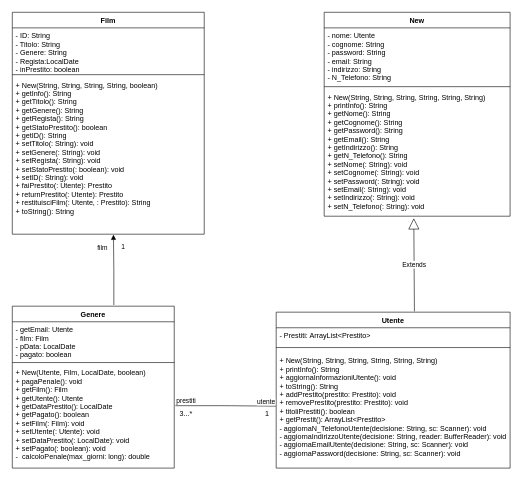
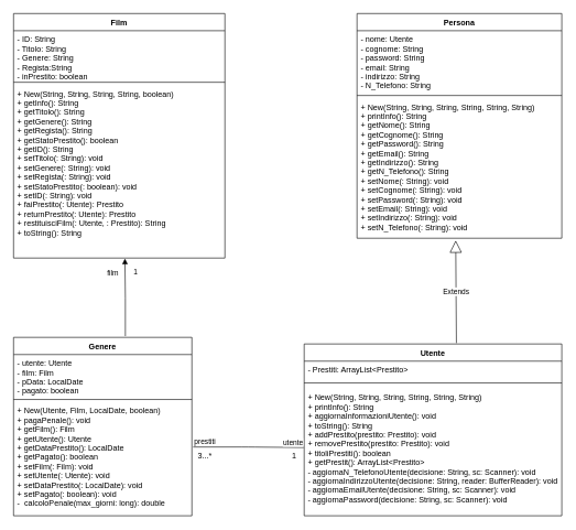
- <mxCell id="6" value="New" style="swimlane;fontStyle=1;align=center;verticalAlign=top;childLayout=stackLayout;horizontal=1;startSize=26;horizontalStack=0;resizeParent=1;resizeParentMax=0;resizeLast=0;collapsible=1;marginBottom=0;" parent="1" vertex="1"><mxGeometry x="540" y="20" width="310" height="340" as="geometry" /></mxCell>
+ <mxCell id="6" value="Persona" style="swimlane;fontStyle=1;align=center;verticalAlign=top;childLayout=stackLayout;horizontal=1;startSize=26;horizontalStack=0;resizeParent=1;resizeParentMax=0;resizeLast=0;collapsible=1;marginBottom=0;" parent="1" vertex="1"><mxGeometry x="540" y="20" width="310" height="340" as="geometry" /></mxCell>
- <mxCell id="3" value="- ID: String&#10;- Titolo: String&#10;- Genere: String&#10;- Regista:LocalDate&#10;- inPrestito: boolean" style="text;strokeColor=none;fillColor=none;align=left;verticalAlign=top;spacingLeft=4;spacingRight=4;overflow=hidden;rotatable=0;points=[[0,0.5],[1,0.5]];portConstraint=eastwest;" parent="2" vertex="1"><mxGeometry y="26" width="320" height="74" as="geometry" /></mxCell>
+ <mxCell id="3" value="- ID: String&#10;- Titolo: String&#10;- Genere: String&#10;- Regista:String&#10;- inPrestito: boolean" style="text;strokeColor=none;fillColor=none;align=left;verticalAlign=top;spacingLeft=4;spacingRight=4;overflow=hidden;rotatable=0;points=[[0,0.5],[1,0.5]];portConstraint=eastwest;" parent="2" vertex="1"><mxGeometry y="26" width="320" height="74" as="geometry" /></mxCell>
- <mxCell id="11" value="- getEmail: Utente&#10;- film: Film&#10;- pData: LocalDate&#10;- pagato: boolean" style="text;strokeColor=none;fillColor=none;align=left;verticalAlign=top;spacingLeft=4;spacingRight=4;overflow=hidden;rotatable=0;points=[[0,0.5],[1,0.5]];portConstraint=eastwest;" parent="10" vertex="1"><mxGeometry y="26" width="270" height="64" as="geometry" /></mxCell>
+ <mxCell id="11" value="- utente: Utente&#10;- film: Film&#10;- pData: LocalDate&#10;- pagato: boolean" style="text;strokeColor=none;fillColor=none;align=left;verticalAlign=top;spacingLeft=4;spacingRight=4;overflow=hidden;rotatable=0;points=[[0,0.5],[1,0.5]];portConstraint=eastwest;" parent="10" vertex="1"><mxGeometry y="26" width="270" height="64" as="geometry" /></mxCell>
